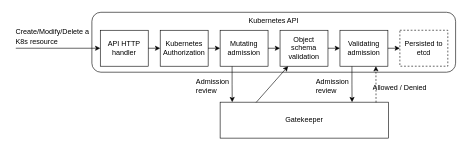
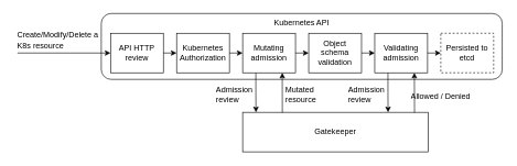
- <mxCell id="4" value="&lt;font style=&quot;font-size: 12px;&quot;&gt;API HTTP handler&lt;/font&gt;" style="rounded=0;whiteSpace=wrap;html=1;" vertex="1" parent="1"><mxGeometry x="166" y="50" width="80" height="60" as="geometry" /></mxCell>
+ <mxCell id="4" value="&lt;font style=&quot;font-size: 12px;&quot;&gt;API HTTP review&lt;/font&gt;" style="rounded=0;whiteSpace=wrap;html=1;" vertex="1" parent="1"><mxGeometry x="166" y="50" width="80" height="60" as="geometry" /></mxCell>
+ <mxCell id="25" value="&lt;h1 style=&quot;line-height: 50%;&quot;&gt;&lt;span style=&quot;font-size: 12px; font-weight: 400;&quot;&gt;Mutated resource&lt;/span&gt;&lt;/h1&gt;" style="text;html=1;strokeColor=none;fillColor=none;spacing=5;spacingTop=-20;whiteSpace=wrap;overflow=hidden;rounded=0;" vertex="1" parent="1"><mxGeometry x="426" y="120" width="71" height="45" as="geometry" /></mxCell>
- <mxCell id="21" value="" style="endArrow=classic;html=1;rounded=0;entryX=0.75;entryY=1;entryDx=0;entryDy=0;exitX=0.926;exitY=0.007;exitDx=0;exitDy=0;exitPerimeter=0;dashed=1;" edge="1" parent="1" source="19" target="14"><mxGeometry width="50" height="50" relative="1" as="geometry"><mxPoint x="517" y="200" as="sourcePoint" /><mxPoint x="567" y="150" as="targetPoint" /></mxGeometry></mxCell>
+ <mxCell id="21" value="" style="endArrow=classic;html=1;rounded=0;entryX=0.75;entryY=1;entryDx=0;entryDy=0;exitX=0.926;exitY=0.007;exitDx=0;exitDy=0;exitPerimeter=0;" edge="1" parent="1" source="19" target="14"><mxGeometry width="50" height="50" relative="1" as="geometry"><mxPoint x="517" y="200" as="sourcePoint" /><mxPoint x="567" y="150" as="targetPoint" /></mxGeometry></mxCell>
- <mxCell id="20" value="" style="endArrow=classic;html=1;rounded=0;exitX=0.214;exitY=0.007;exitDx=0;exitDy=0;exitPerimeter=0;" edge="1" parent="1" source="19" target="11"><mxGeometry width="50" height="50" relative="1" as="geometry"><mxPoint x="387" y="200" as="sourcePoint" /><mxPoint x="437" y="150" as="targetPoint" /></mxGeometry></mxCell>
+ <mxCell id="20" value="" style="endArrow=classic;html=1;rounded=0;entryX=0.75;entryY=1;entryDx=0;entryDy=0;exitX=0.214;exitY=0.007;exitDx=0;exitDy=0;exitPerimeter=0;" edge="1" parent="1" source="19" target="10"><mxGeometry width="50" height="50" relative="1" as="geometry"><mxPoint x="387" y="200" as="sourcePoint" /><mxPoint x="437" y="150" as="targetPoint" /></mxGeometry></mxCell>
